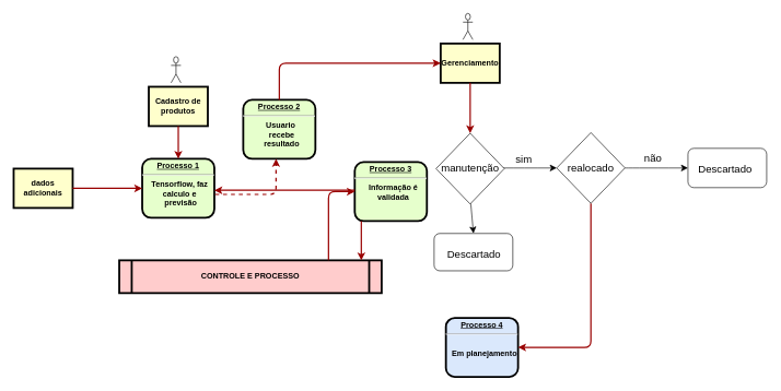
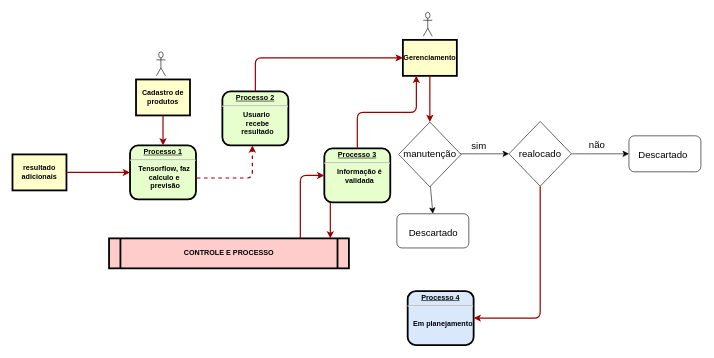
- <mxCell id="4" value="dados adicionais" style="whiteSpace=wrap;align=center;verticalAlign=middle;fontStyle=1;strokeWidth=3;fillColor=#FFFFCC" parent="1" vertex="1"><mxGeometry x="20" y="257" width="90" height="60" as="geometry" /></mxCell>
+ <mxCell id="4" value="resultado adicionais" style="whiteSpace=wrap;align=center;verticalAlign=middle;fontStyle=1;strokeWidth=3;fillColor=#FFFFCC" parent="1" vertex="1"><mxGeometry x="20" y="257" width="90" height="60" as="geometry" /></mxCell>
- <mxCell id="14" value="" style="edgeStyle=elbowEdgeStyle;elbow=vertical;strokeColor=#990000;strokeWidth=2;" parent="1" source="8" target="2" edge="1"><mxGeometry width="100" height="100" relative="1" as="geometry"><mxPoint x="510" y="256" as="sourcePoint" /><mxPoint x="610" y="156" as="targetPoint" /></mxGeometry></mxCell>
+ <mxCell id="14" value="" style="edgeStyle=elbowEdgeStyle;elbow=vertical;entryX=0.25;entryY=1;strokeColor=#990000;strokeWidth=2" parent="1" source="8" target="9" edge="1"><mxGeometry width="100" height="100" relative="1" as="geometry"><mxPoint x="510" y="256" as="sourcePoint" /><mxPoint x="610" y="156" as="targetPoint" /></mxGeometry></mxCell>
